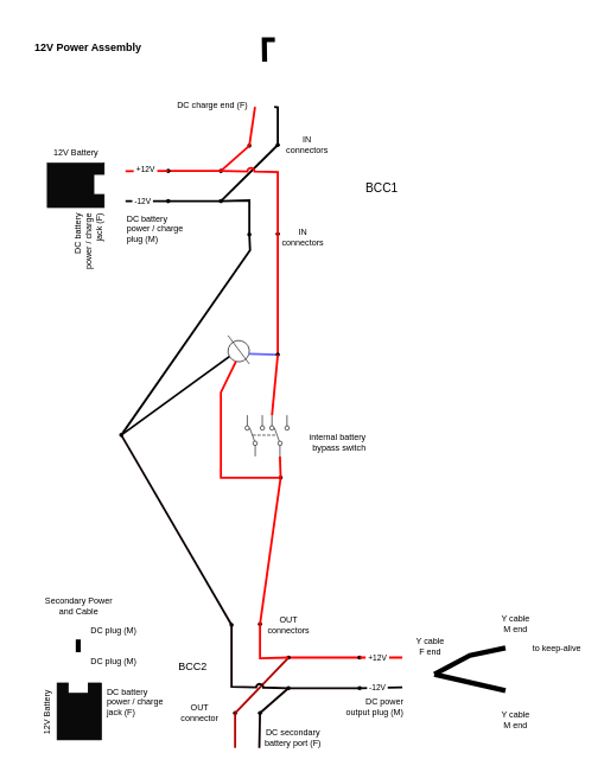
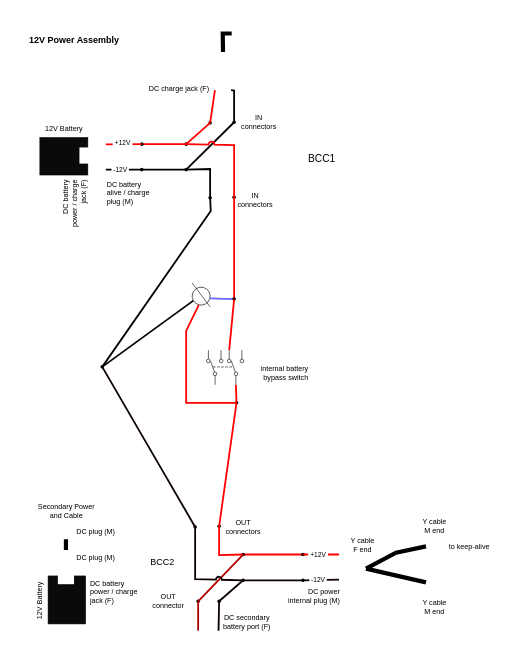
- <mxCell id="7" value="DC charge end (F)" style="text;html=1;align=center;verticalAlign=middle;resizable=0;points=[];autosize=1;strokeColor=none;fillColor=none;" parent="1" vertex="1"><mxGeometry x="238" y="133" width="120" height="30" as="geometry" /></mxCell>
+ <mxCell id="7" value="DC charge jack (F)" style="text;html=1;align=center;verticalAlign=middle;resizable=0;points=[];autosize=1;strokeColor=none;fillColor=none;" parent="1" vertex="1"><mxGeometry x="238" y="133" width="120" height="30" as="geometry" /></mxCell>
- <mxCell id="30" value="DC battery&lt;div&gt;power / charge&lt;/div&gt;&lt;div&gt;plug (M)&lt;/div&gt;" style="text;html=1;align=left;verticalAlign=middle;resizable=0;points=[];autosize=1;strokeColor=none;fillColor=none;" parent="1" vertex="1"><mxGeometry x="176" y="291" width="100" height="60" as="geometry" /></mxCell>
+ <mxCell id="30" value="DC battery&lt;div&gt;alive / charge&lt;/div&gt;&lt;div&gt;plug (M)&lt;/div&gt;" style="text;html=1;align=left;verticalAlign=middle;resizable=0;points=[];autosize=1;strokeColor=none;fillColor=none;" parent="1" vertex="1"><mxGeometry x="176" y="291" width="100" height="60" as="geometry" /></mxCell>
- <mxCell id="71" value="DC power&lt;div&gt;output plug (M)&lt;/div&gt;" style="text;html=1;align=right;verticalAlign=middle;resizable=0;points=[];autosize=1;strokeColor=none;fillColor=none;" parent="45" vertex="1"><mxGeometry x="417.5" y="142" width="100" height="40" as="geometry" /></mxCell>
+ <mxCell id="71" value="DC power&lt;div&gt;internal plug (M)&lt;/div&gt;" style="text;html=1;align=right;verticalAlign=middle;resizable=0;points=[];autosize=1;strokeColor=none;fillColor=none;" parent="45" vertex="1"><mxGeometry x="417.5" y="142" width="100" height="40" as="geometry" /></mxCell>
